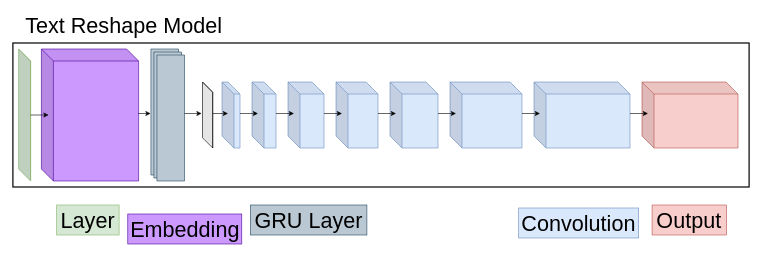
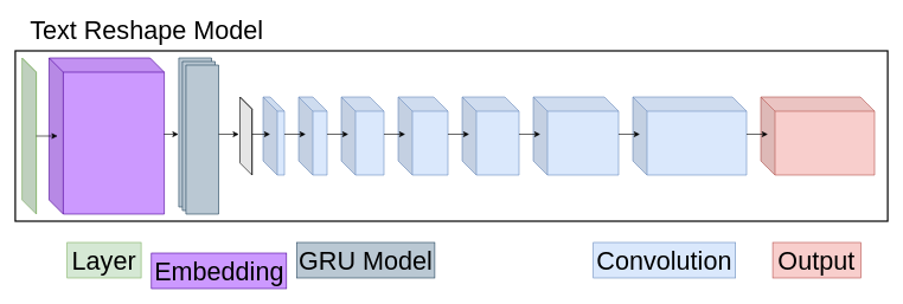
- <mxCell id="31" value="GRU Layer" style="text;html=1;strokeColor=#23445d;fillColor=#bac8d3;align=center;verticalAlign=middle;whiteSpace=wrap;rounded=0;fontSize=36;" parent="1" vertex="1"><mxGeometry x="417" y="341" width="194" height="50" as="geometry" /></mxCell>
+ <mxCell id="31" value="GRU Model" style="text;html=1;strokeColor=#23445d;fillColor=#bac8d3;align=center;verticalAlign=middle;whiteSpace=wrap;rounded=0;fontSize=36;" parent="1" vertex="1"><mxGeometry x="417" y="341" width="194" height="50" as="geometry" /></mxCell>
- <mxCell id="28" value="Convolution" style="text;html=1;strokeColor=#6c8ebf;fillColor=#dae8fc;align=center;verticalAlign=middle;whiteSpace=wrap;rounded=0;fontSize=36;" parent="1" vertex="1"><mxGeometry x="864" y="346" width="200" height="50" as="geometry" /></mxCell>
+ <mxCell id="28" value="Convolution" style="text;html=1;strokeColor=#6c8ebf;fillColor=#dae8fc;align=center;verticalAlign=middle;whiteSpace=wrap;rounded=0;fontSize=36;" parent="1" vertex="1"><mxGeometry x="834" y="341" width="200" height="50" as="geometry" /></mxCell>
